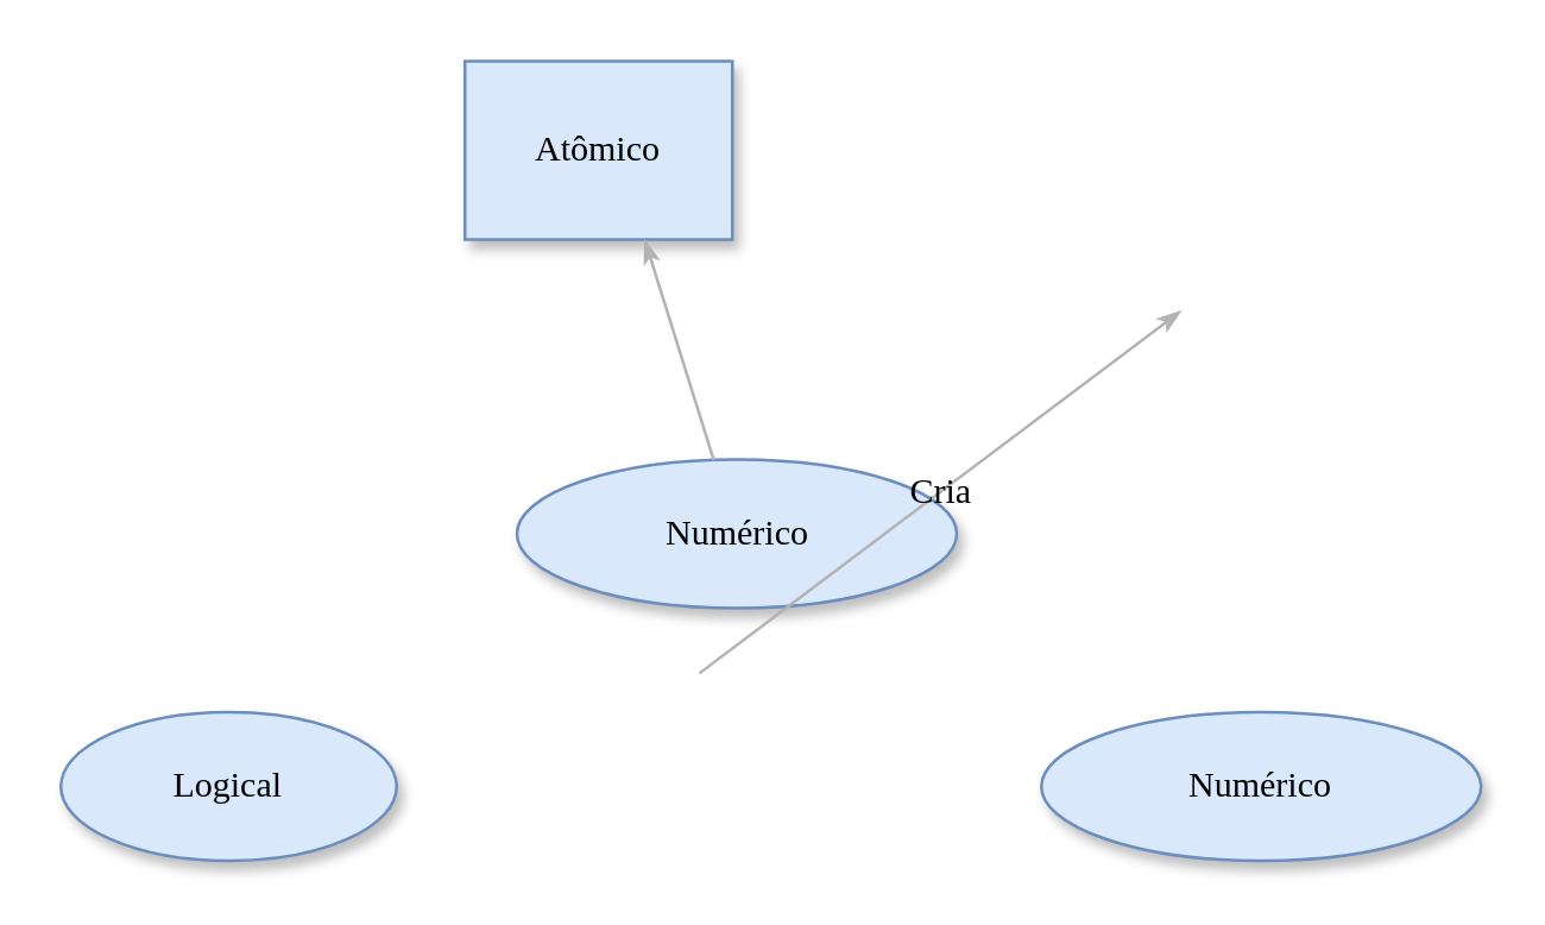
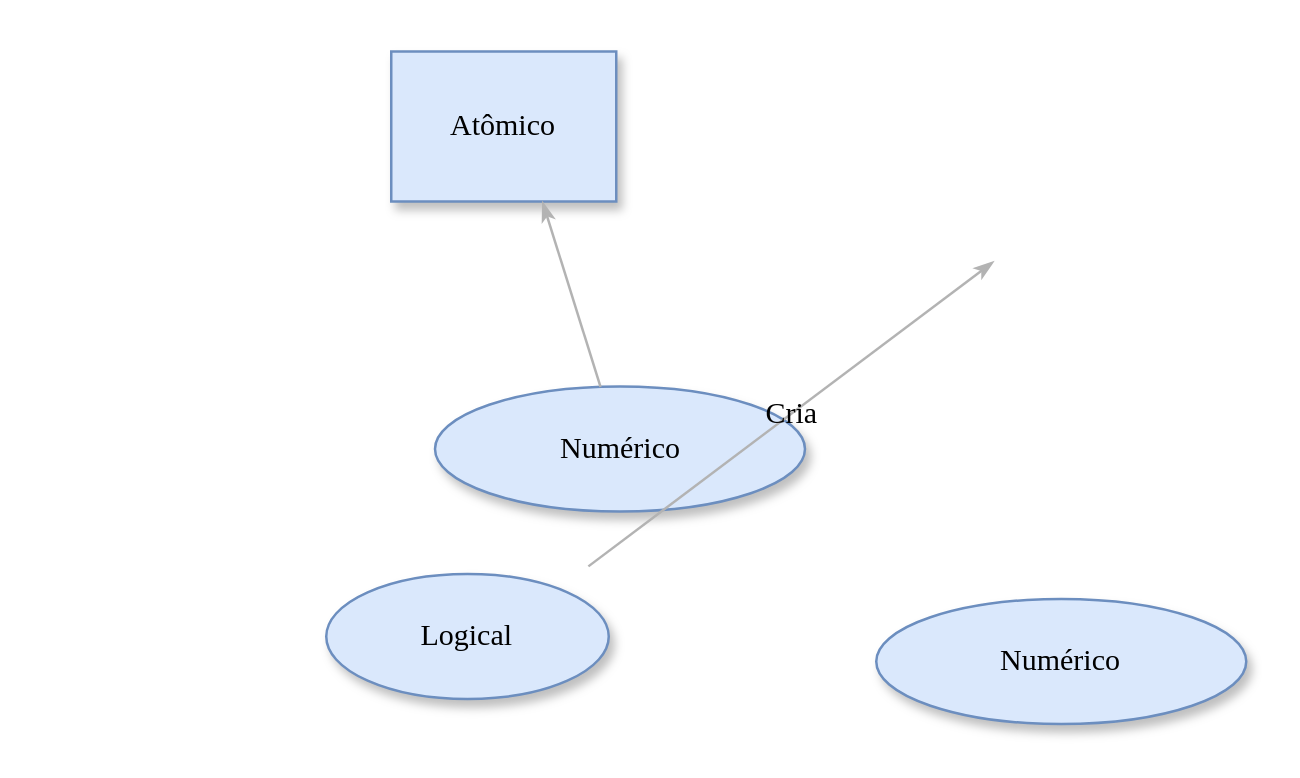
- <mxCell id="3" value="Logical" style="ellipse;whiteSpace=wrap;html=1;rounded=0;shadow=1;comic=0;labelBackgroundColor=none;strokeColor=#6c8ebf;strokeWidth=1;fillColor=#dae8fc;fontFamily=Verdana;fontSize=12;align=center;" parent="1" vertex="1"><mxGeometry x="20" y="239" width="113" height="50" as="geometry" /></mxCell>
+ <mxCell id="3" value="Logical" style="ellipse;whiteSpace=wrap;html=1;rounded=0;shadow=1;comic=0;labelBackgroundColor=none;strokeColor=#6c8ebf;strokeWidth=1;fillColor=#dae8fc;fontFamily=Verdana;fontSize=12;align=center;" parent="1" vertex="1"><mxGeometry x="130" y="229" width="113" height="50" as="geometry" /></mxCell>
